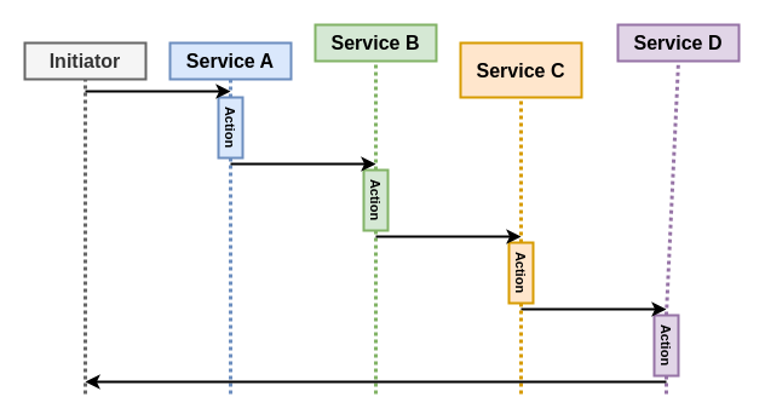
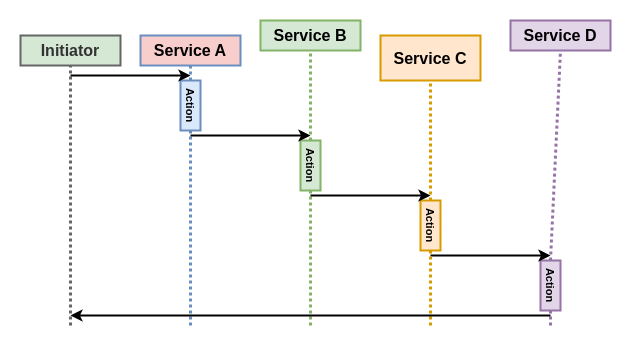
- <mxCell id="21" value="&lt;span style=&quot;font-size: 16px&quot;&gt;&lt;b&gt;Initiator&lt;/b&gt;&lt;/span&gt;" style="rounded=0;whiteSpace=wrap;html=1;strokeWidth=2;fillColor=#f5f5f5;strokeColor=#666666;fontColor=#333333;" vertex="1" parent="1"><mxGeometry x="20" y="35" width="100" height="30" as="geometry" /></mxCell>
+ <mxCell id="21" value="&lt;span style=&quot;font-size: 16px&quot;&gt;&lt;b&gt;Initiator&lt;/b&gt;&lt;/span&gt;" style="rounded=0;whiteSpace=wrap;html=1;strokeWidth=2;fillColor=#d5e8d4;strokeColor=#666666;fontColor=#333333;" vertex="1" parent="1"><mxGeometry x="20" y="35" width="100" height="30" as="geometry" /></mxCell>
- <mxCell id="2" value="&lt;font style=&quot;font-size: 16px&quot;&gt;&lt;b&gt;Service A&lt;/b&gt;&lt;/font&gt;" style="rounded=0;whiteSpace=wrap;html=1;strokeWidth=2;fillColor=#dae8fc;strokeColor=#6c8ebf;" parent="1" vertex="1"><mxGeometry x="140" y="35" width="100" height="30" as="geometry" /></mxCell>
+ <mxCell id="2" value="&lt;font style=&quot;font-size: 16px&quot;&gt;&lt;b&gt;Service A&lt;/b&gt;&lt;/font&gt;" style="rounded=0;whiteSpace=wrap;html=1;strokeWidth=2;fillColor=#f8cecc;strokeColor=#6c8ebf;" parent="1" vertex="1"><mxGeometry x="140" y="35" width="100" height="30" as="geometry" /></mxCell>
